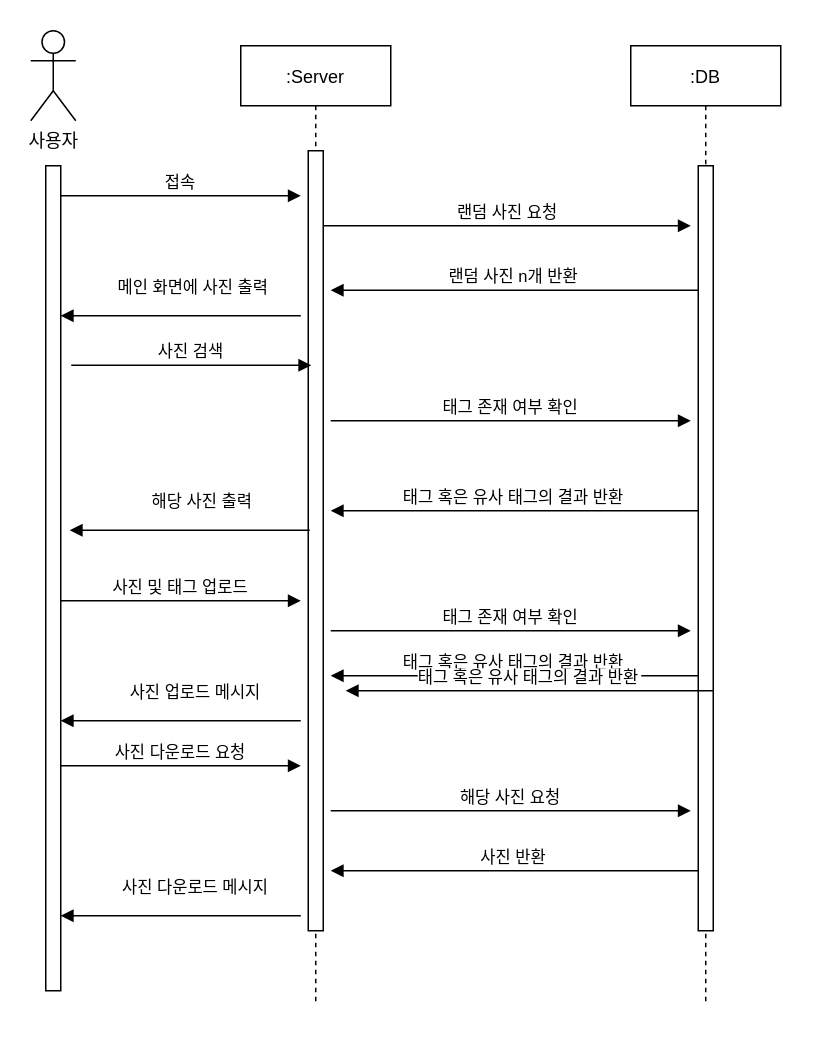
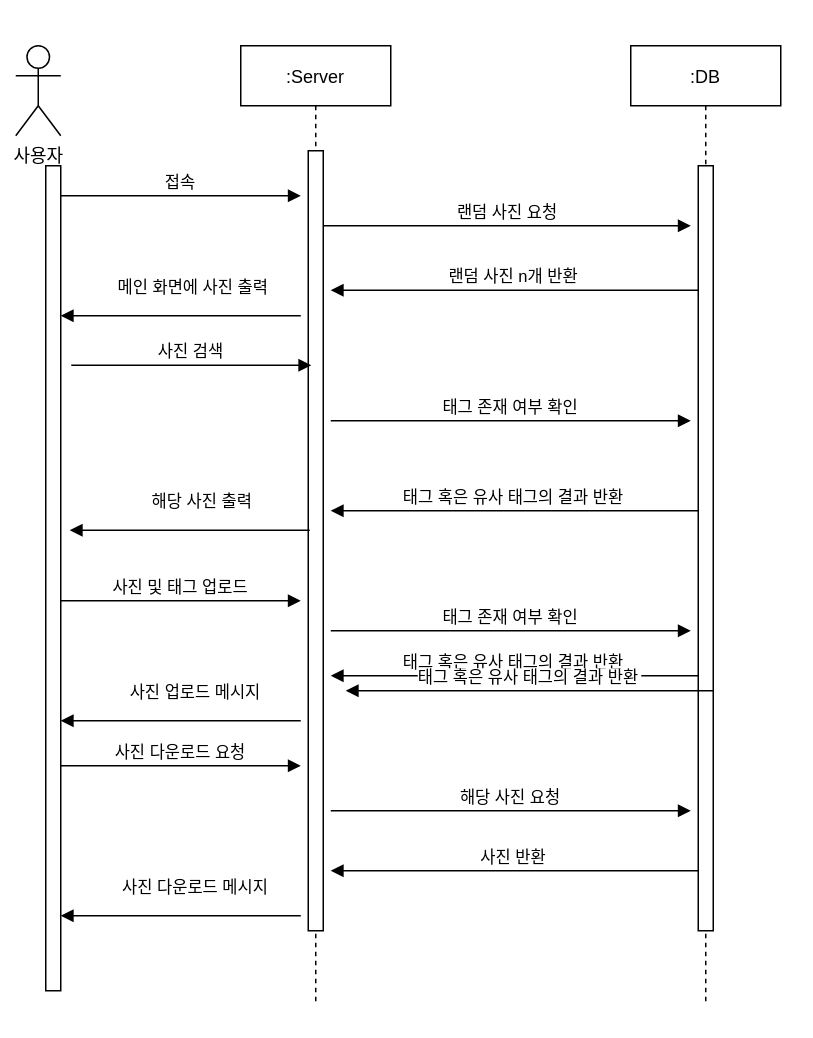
- <mxCell id="7" value="사용자" style="shape=umlActor;verticalLabelPosition=bottom;verticalAlign=top;html=1;outlineConnect=0;" vertex="1" parent="1"><mxGeometry x="20" y="20" width="30" height="60" as="geometry" /></mxCell>
+ <mxCell id="7" value="사용자" style="shape=umlActor;verticalLabelPosition=bottom;verticalAlign=top;html=1;outlineConnect=0;" vertex="1" parent="1"><mxGeometry x="10" y="30" width="30" height="60" as="geometry" /></mxCell>
